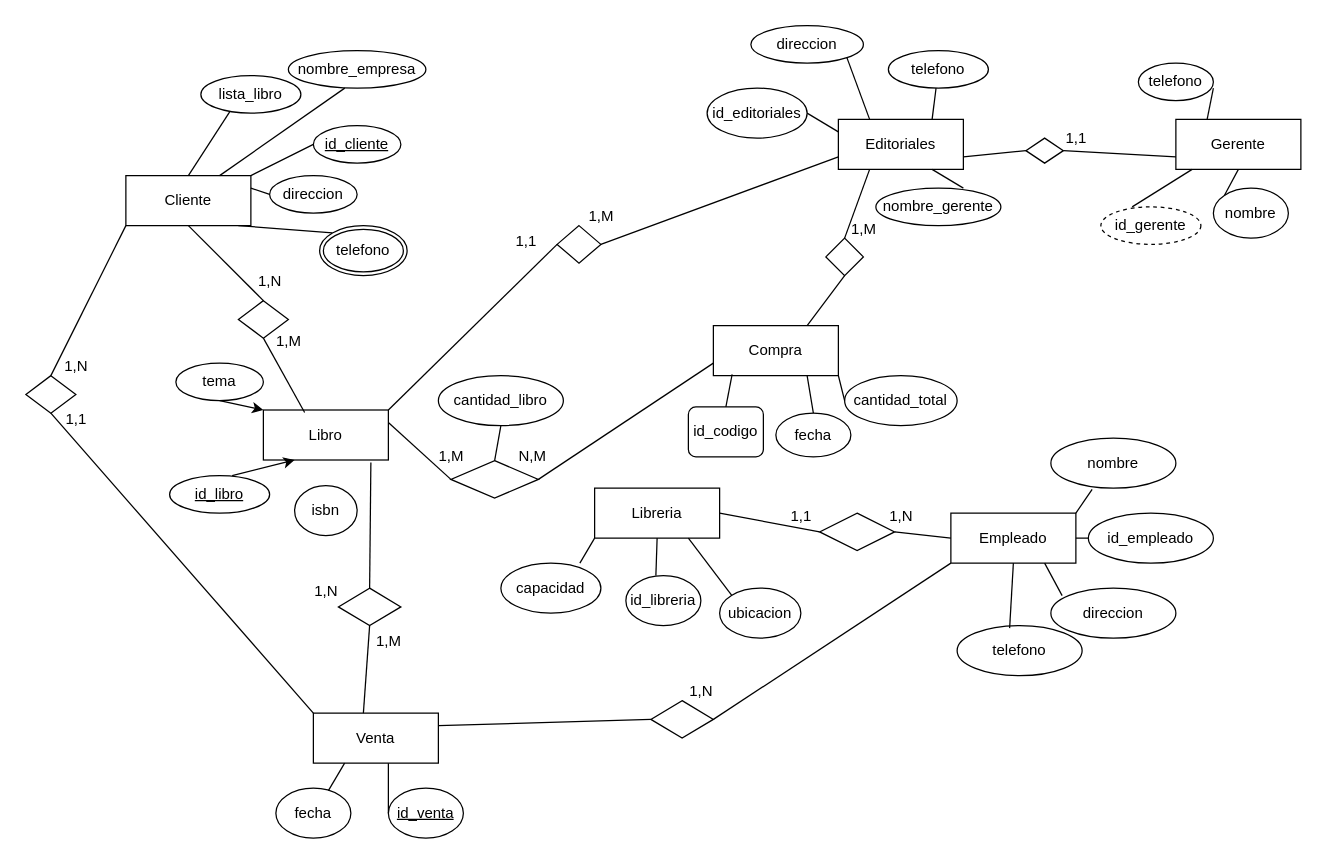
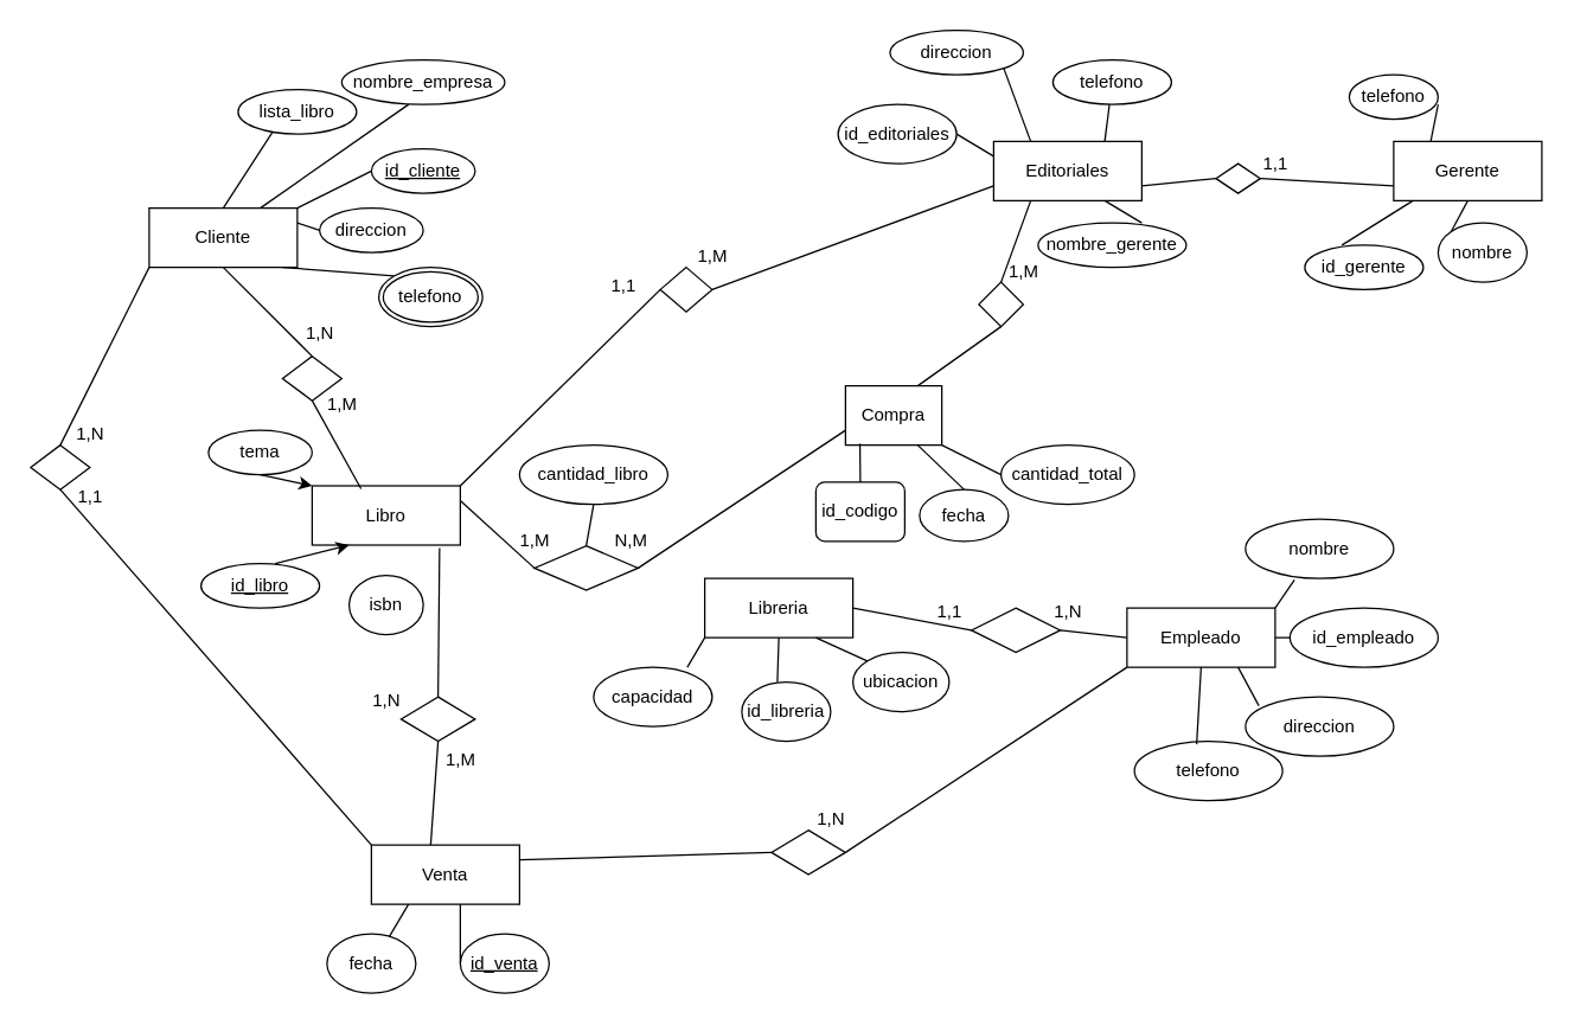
- <mxCell id="43" value="id_gerente" style="ellipse;whiteSpace=wrap;html=1;align=center;dashed=1;" parent="1" vertex="1"><mxGeometry x="880" y="165" width="80" height="30" as="geometry" /></mxCell>
+ <mxCell id="43" value="id_gerente" style="ellipse;whiteSpace=wrap;html=1;align=center;" parent="1" vertex="1"><mxGeometry x="880" y="165" width="80" height="30" as="geometry" /></mxCell>
- <mxCell id="59" value="Compra" style="whiteSpace=wrap;html=1;align=center;" parent="1" vertex="1"><mxGeometry x="570" y="260" width="100" height="40" as="geometry" /></mxCell>
+ <mxCell id="59" value="Compra" style="whiteSpace=wrap;html=1;align=center;" parent="1" vertex="1"><mxGeometry x="570" y="260" width="65" height="40" as="geometry" /></mxCell>
- <mxCell id="68" value="ubicacion" style="ellipse;whiteSpace=wrap;html=1;align=center;" parent="1" vertex="1"><mxGeometry x="575" y="470" width="65" height="40" as="geometry" /></mxCell>
+ <mxCell id="68" value="ubicacion" style="ellipse;whiteSpace=wrap;html=1;align=center;" parent="1" vertex="1"><mxGeometry x="575" y="440" width="65" height="40" as="geometry" /></mxCell>
